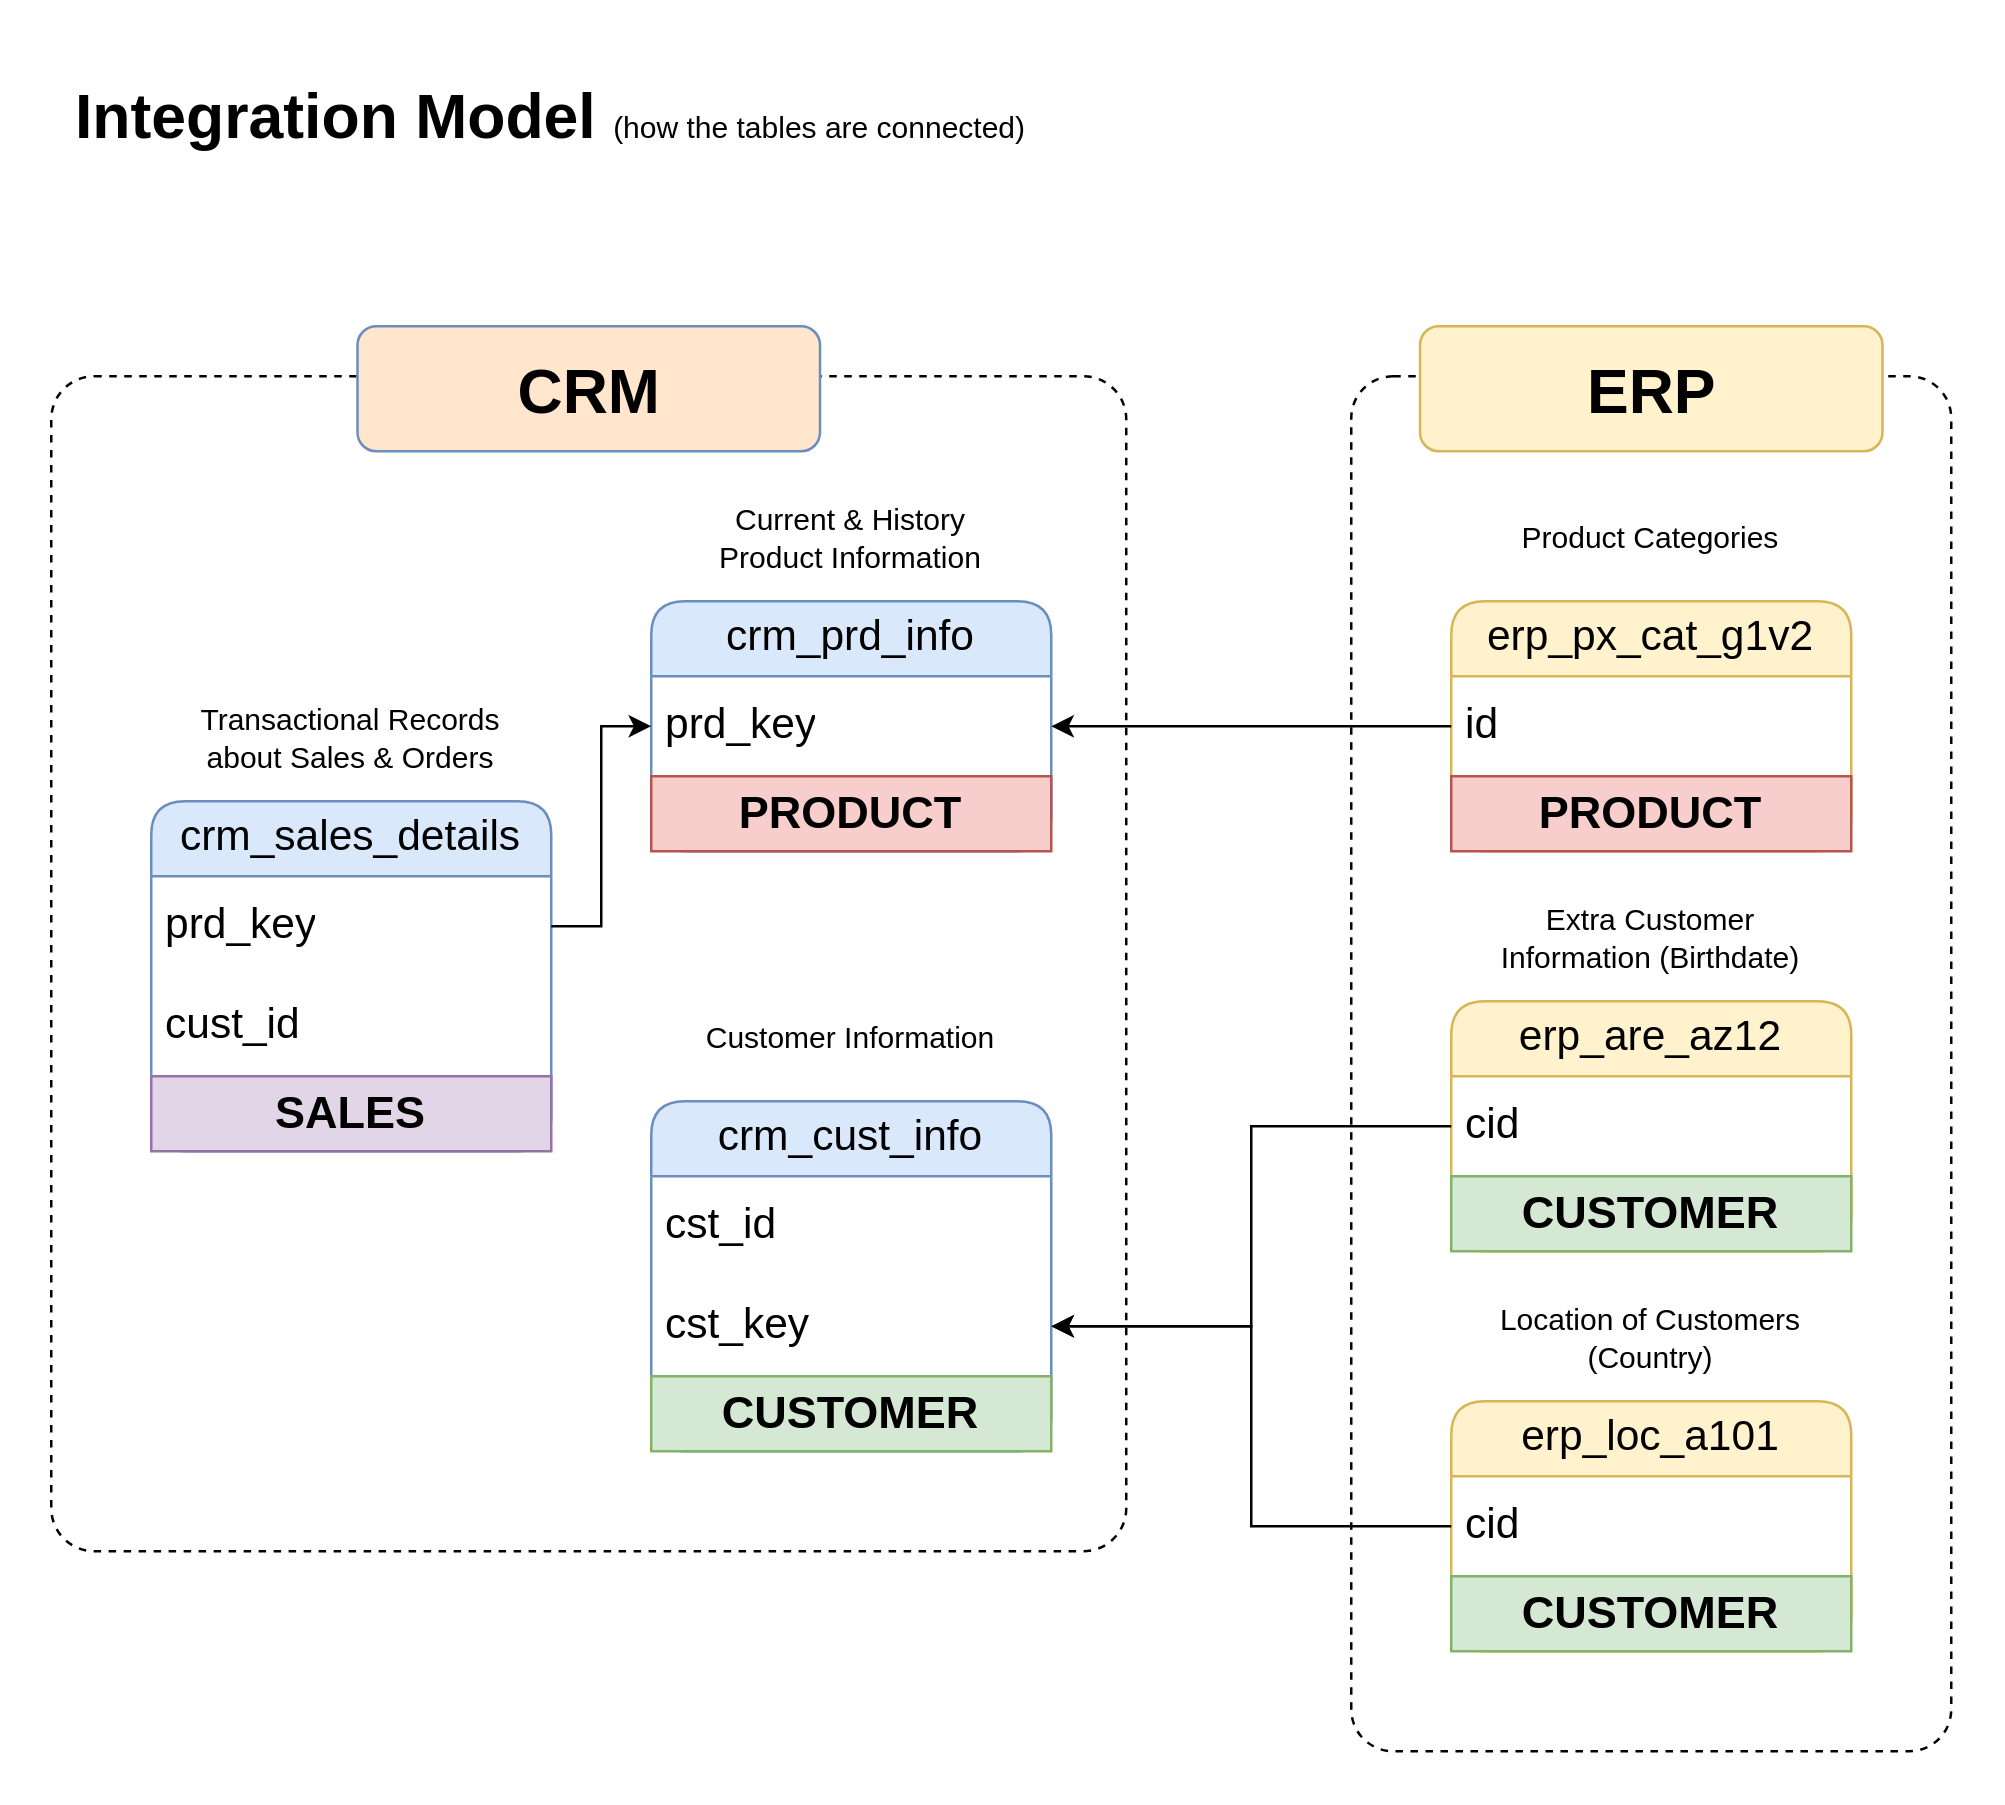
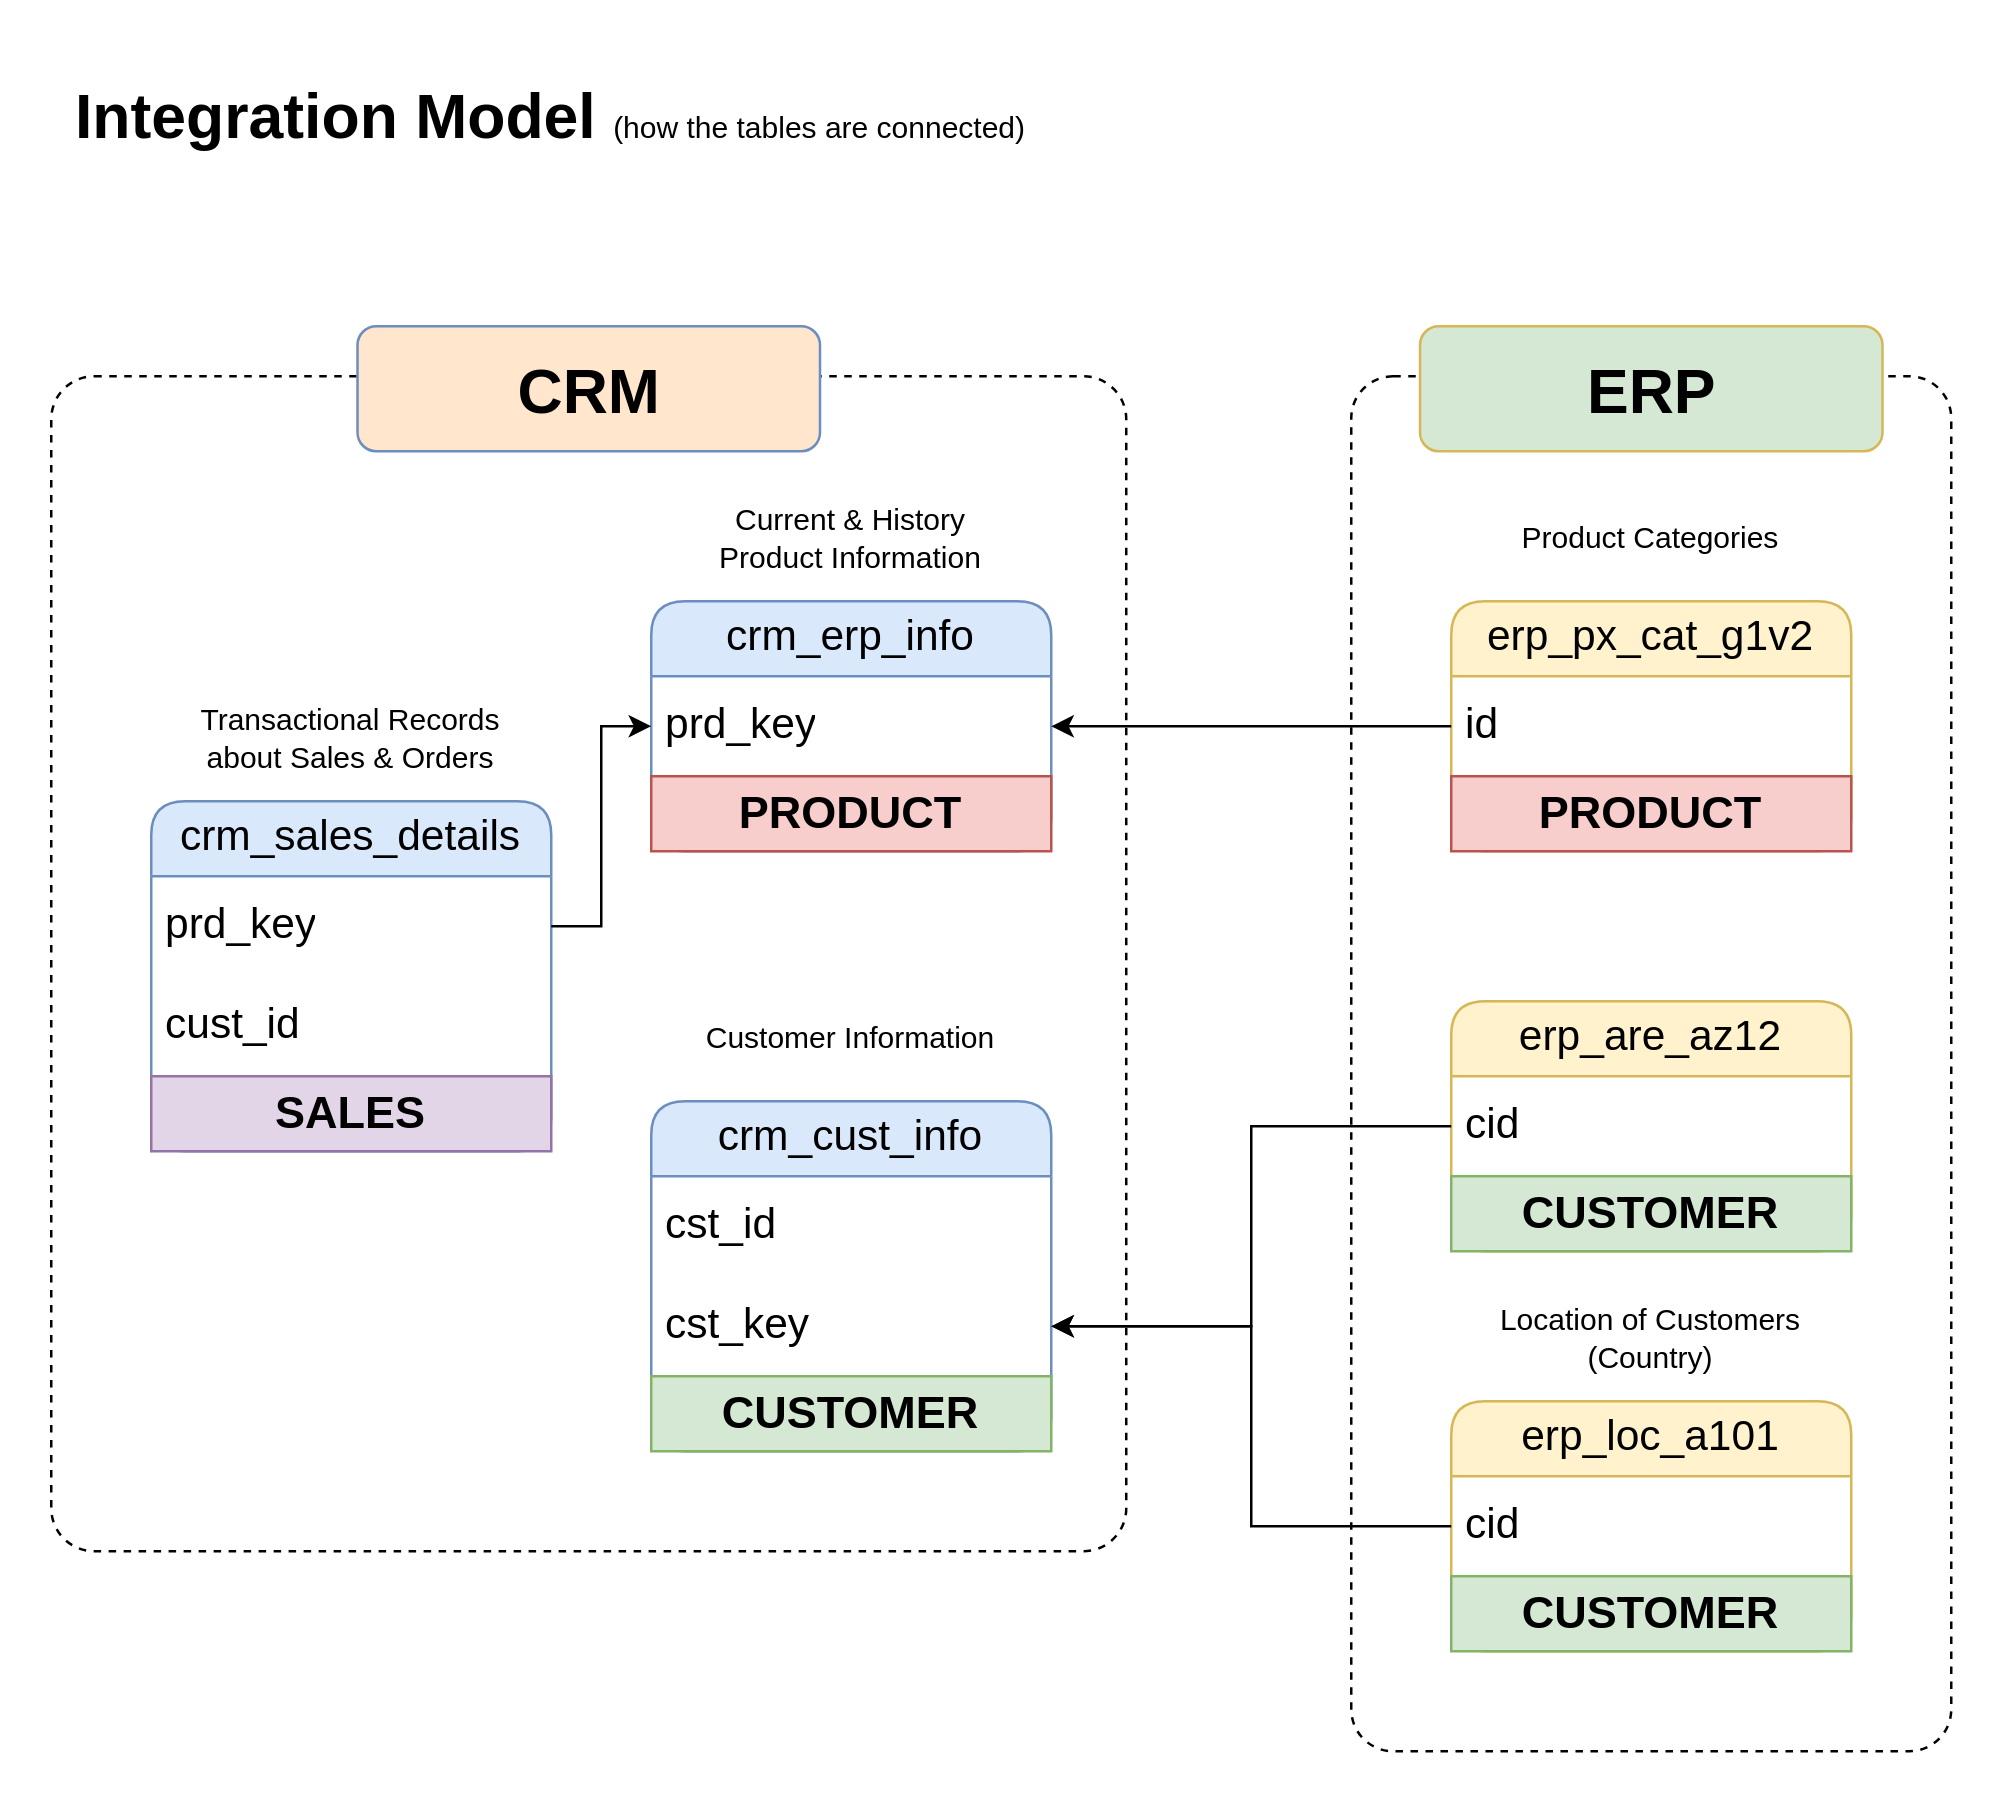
- <mxCell id="35" value="&lt;b&gt;&lt;font style=&quot;font-size: 25px;&quot;&gt;ERP&lt;/font&gt;&lt;/b&gt;" style="rounded=1;whiteSpace=wrap;html=1;fillColor=#fff2cc;strokeColor=#d6b656;" parent="1" vertex="1"><mxGeometry x="567.5" y="130" width="185" height="50" as="geometry" /></mxCell>
+ <mxCell id="35" value="&lt;b&gt;&lt;font style=&quot;font-size: 25px;&quot;&gt;ERP&lt;/font&gt;&lt;/b&gt;" style="rounded=1;whiteSpace=wrap;html=1;fillColor=#d5e8d4;strokeColor=#d6b656;" parent="1" vertex="1"><mxGeometry x="567.5" y="130" width="185" height="50" as="geometry" /></mxCell>
- <mxCell id="9" value="crm_prd_info" style="swimlane;fontStyle=0;childLayout=stackLayout;horizontal=1;startSize=30;horizontalStack=0;resizeParent=1;resizeParentMax=0;resizeLast=0;collapsible=1;marginBottom=0;whiteSpace=wrap;html=1;fillColor=#dae8fc;strokeColor=#6c8ebf;rounded=1;fontSize=17;" parent="1" vertex="1"><mxGeometry x="260" y="240" width="160" height="100" as="geometry" /></mxCell>
+ <mxCell id="9" value="crm_erp_info" style="swimlane;fontStyle=0;childLayout=stackLayout;horizontal=1;startSize=30;horizontalStack=0;resizeParent=1;resizeParentMax=0;resizeLast=0;collapsible=1;marginBottom=0;whiteSpace=wrap;html=1;fillColor=#dae8fc;strokeColor=#6c8ebf;rounded=1;fontSize=17;" parent="1" vertex="1"><mxGeometry x="260" y="240" width="160" height="100" as="geometry" /></mxCell>
- <mxCell id="22" value="Extra Customer Information (Birthdate)" style="text;html=1;align=center;verticalAlign=middle;whiteSpace=wrap;rounded=0;" parent="1" vertex="1"><mxGeometry x="595" y="360" width="130" height="30" as="geometry" /></mxCell>
